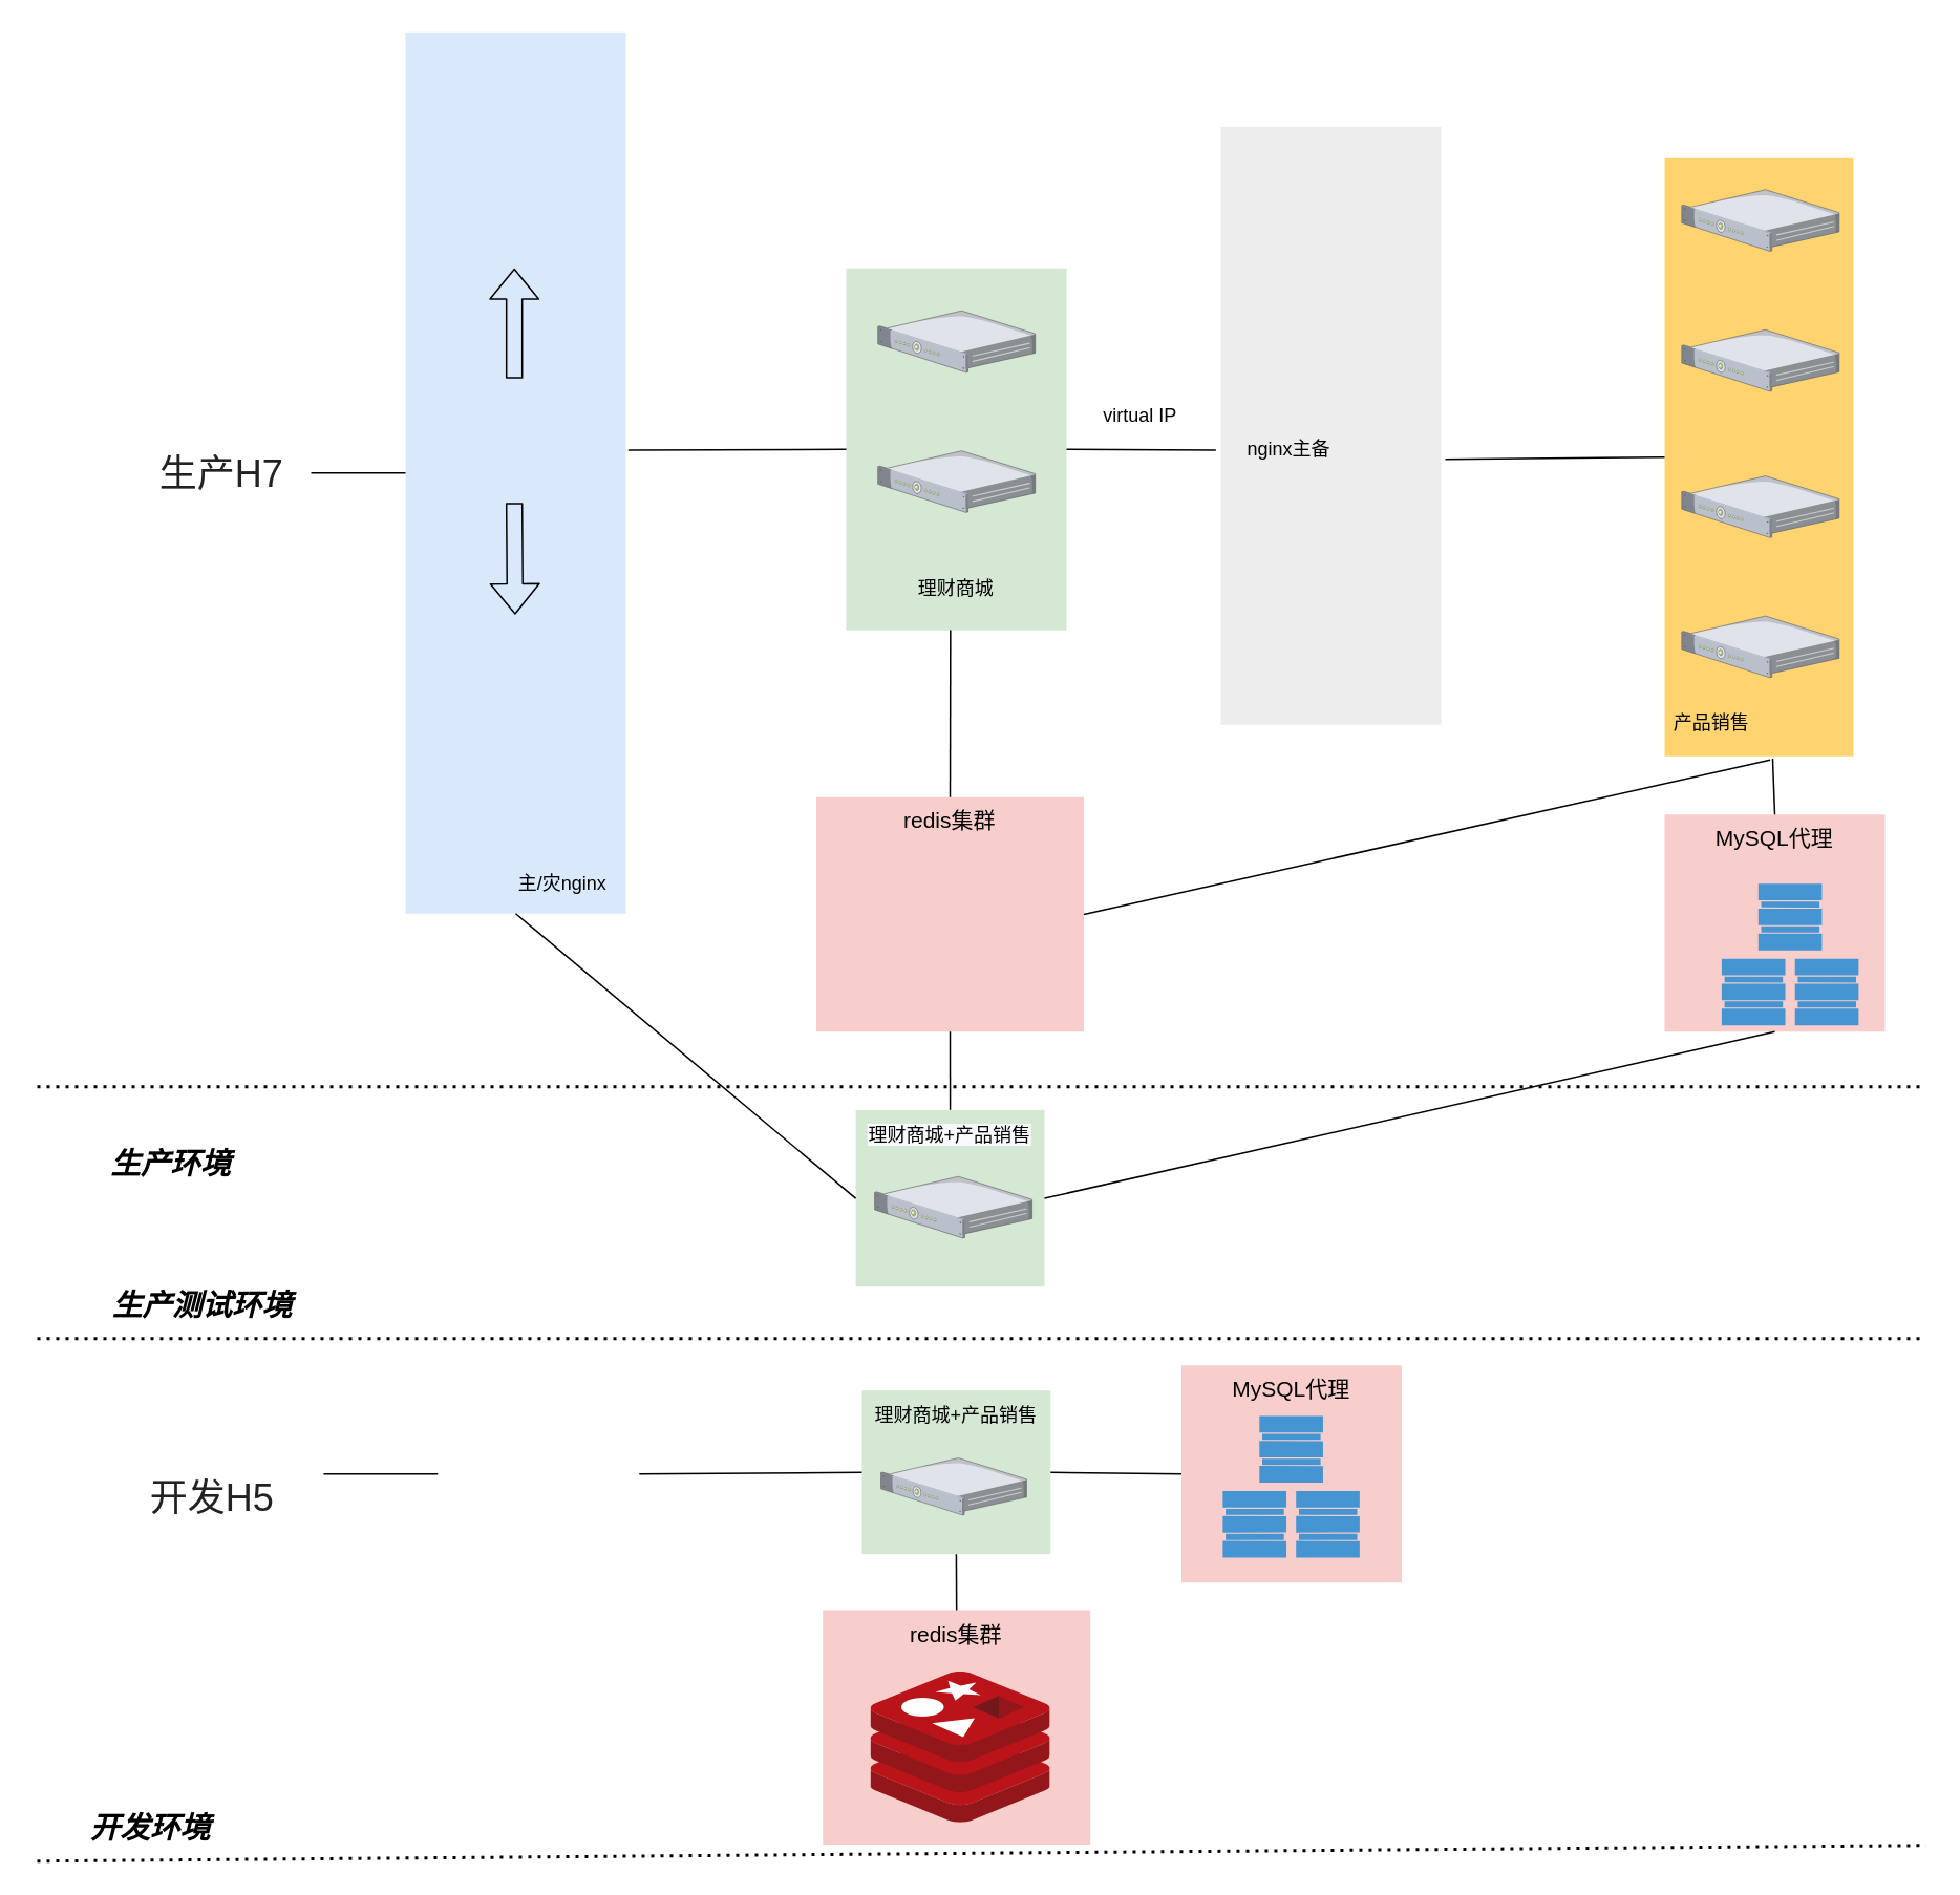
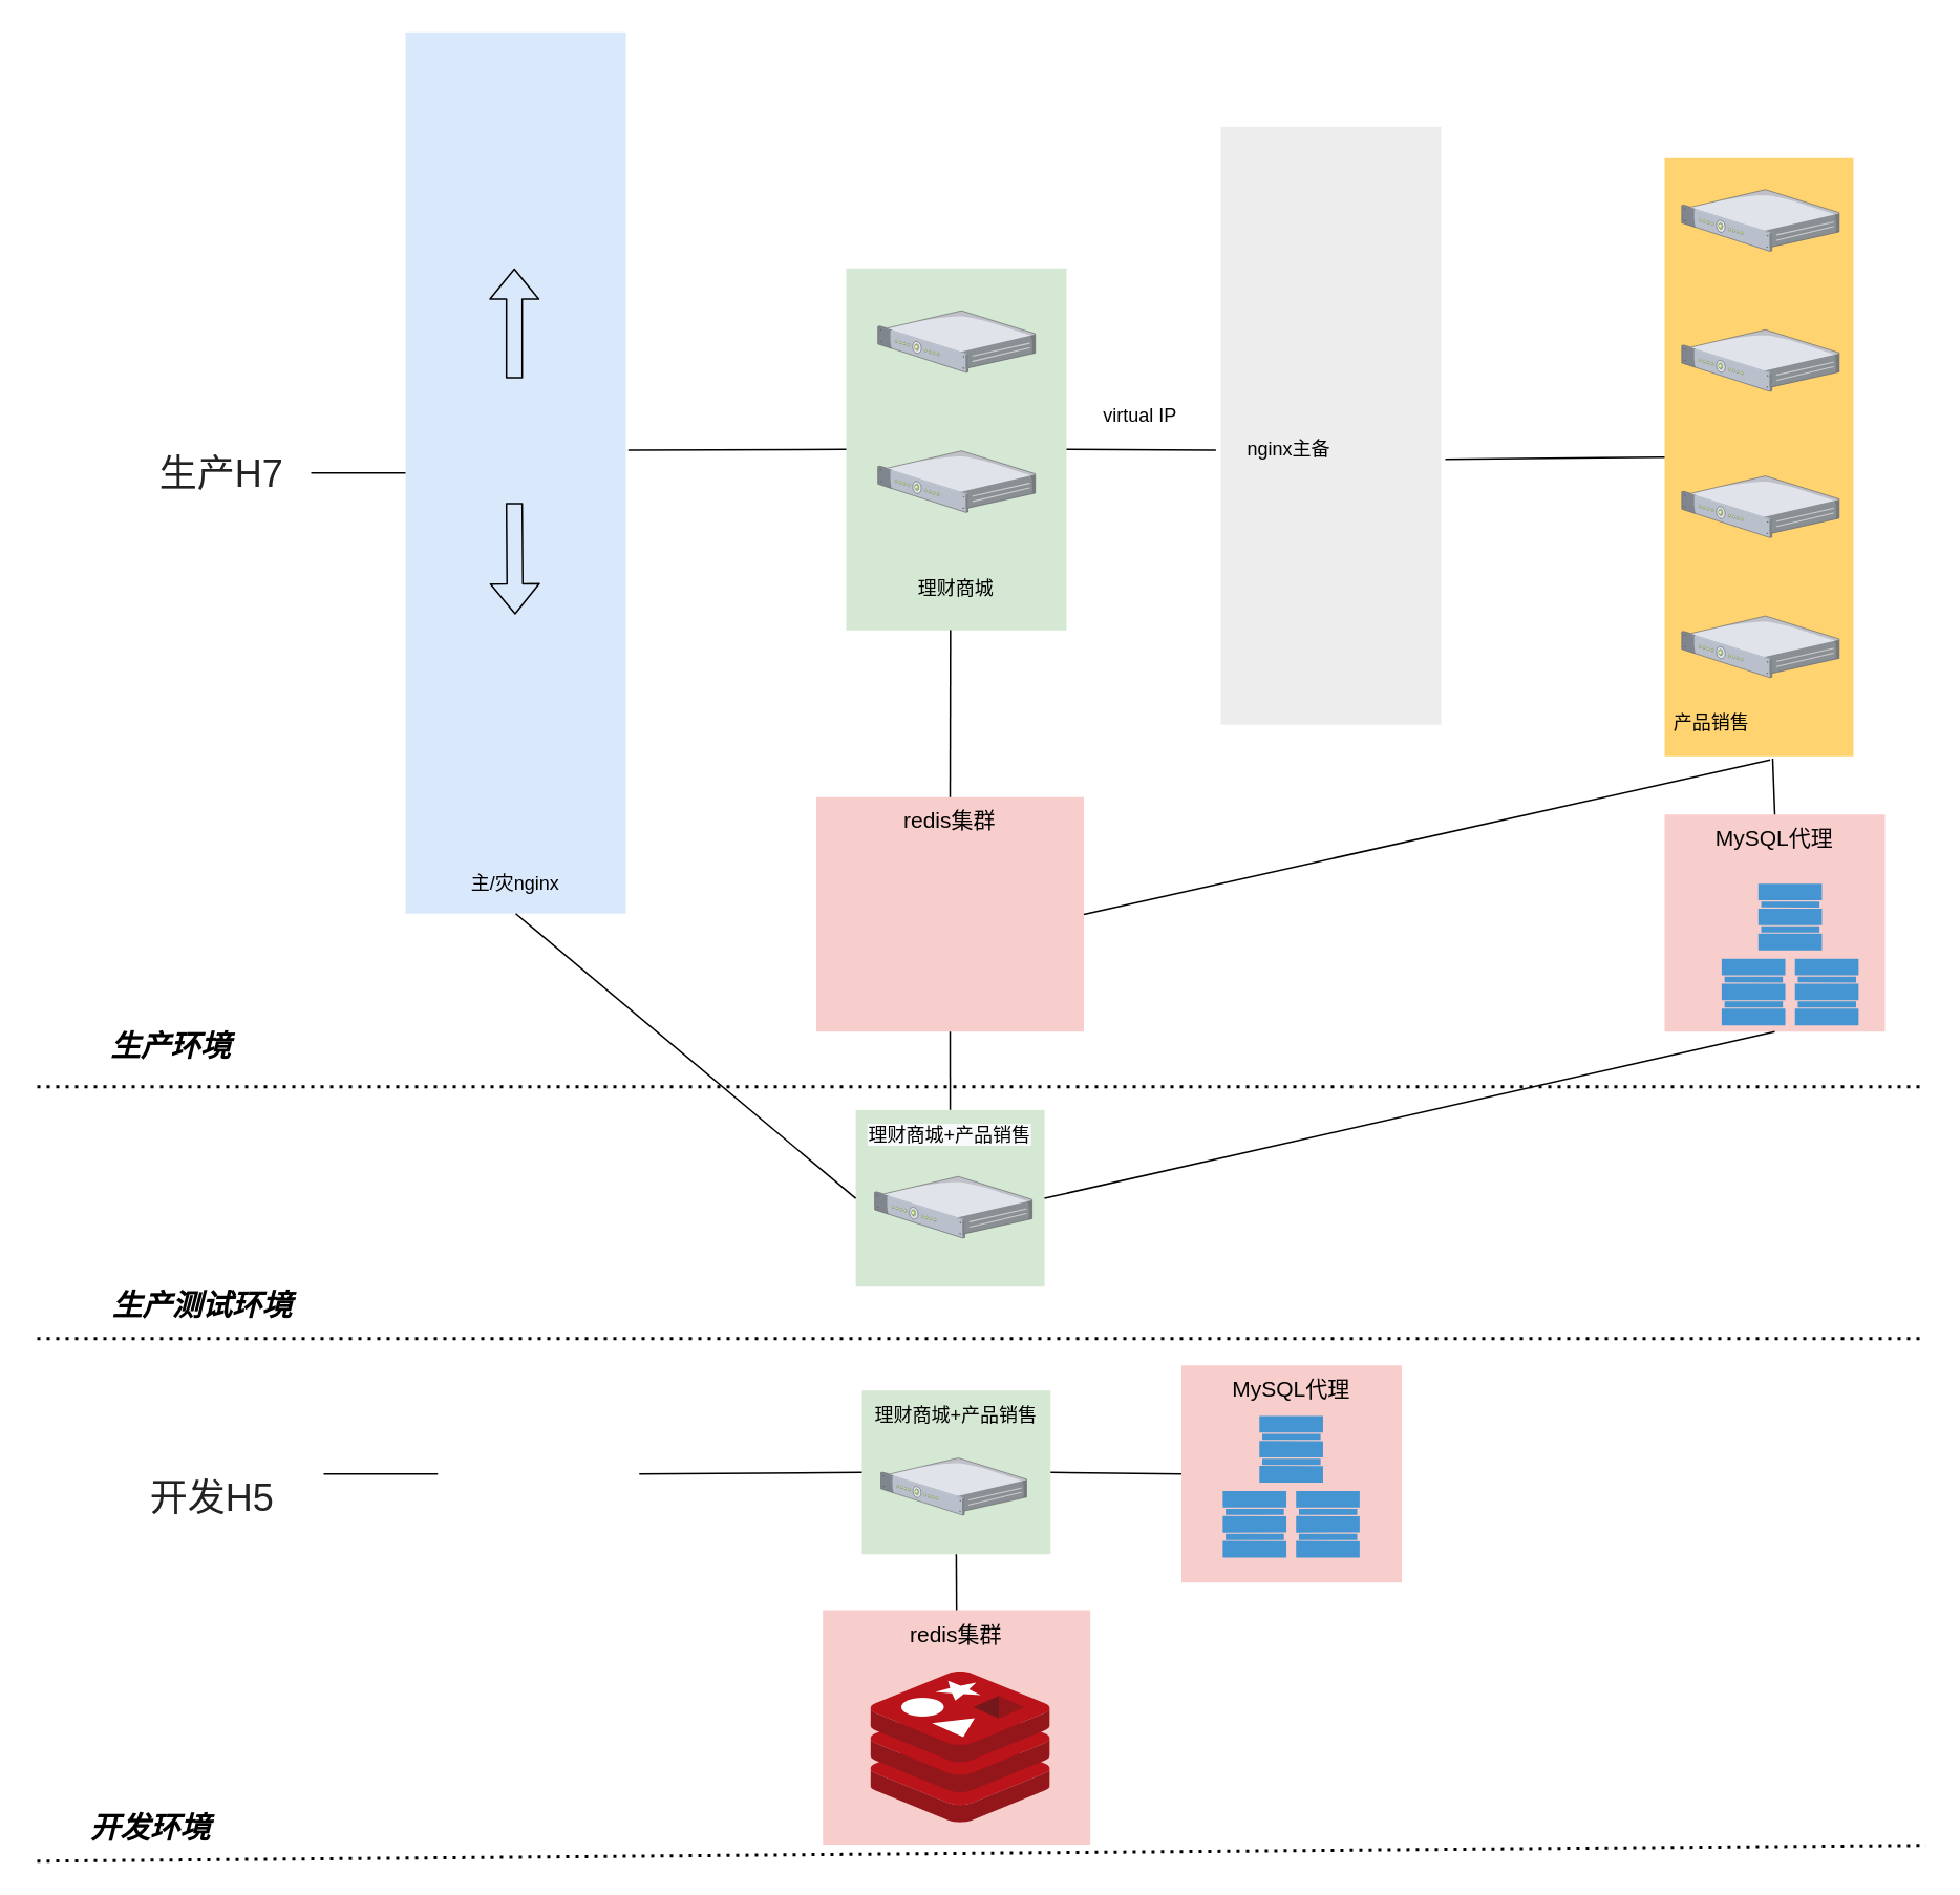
- <mxCell id="35" value="主/灾nginx" style="text;html=1;strokeColor=none;fillColor=none;align=center;verticalAlign=middle;whiteSpace=wrap;rounded=0;dashed=1;" vertex="1" parent="1"><mxGeometry x="320.88" y="551" width="71.5" height="20" as="geometry" /></mxCell>
+ <mxCell id="35" value="主/灾nginx" style="text;html=1;strokeColor=none;fillColor=none;align=center;verticalAlign=middle;whiteSpace=wrap;rounded=0;dashed=1;" vertex="1" parent="1"><mxGeometry x="290.88" y="551" width="71.5" height="20" as="geometry" /></mxCell>
- <mxCell id="57" value="&lt;font style=&quot;font-size: 19px&quot;&gt;&lt;b&gt;&lt;i&gt;生产环境&lt;/i&gt;&lt;/b&gt;&lt;/font&gt;" style="text;html=1;strokeColor=none;fillColor=none;align=center;verticalAlign=middle;whiteSpace=wrap;rounded=0;dashed=1;strokeWidth=1;" vertex="1" parent="1"><mxGeometry x="33" y="730" width="150" height="20" as="geometry" /></mxCell>
+ <mxCell id="57" value="&lt;font style=&quot;font-size: 19px&quot;&gt;&lt;b&gt;&lt;i&gt;生产环境&lt;/i&gt;&lt;/b&gt;&lt;/font&gt;" style="text;html=1;strokeColor=none;fillColor=none;align=center;verticalAlign=middle;whiteSpace=wrap;rounded=0;dashed=1;strokeWidth=1;" vertex="1" parent="1"><mxGeometry x="33" y="655" width="150" height="20" as="geometry" /></mxCell>
